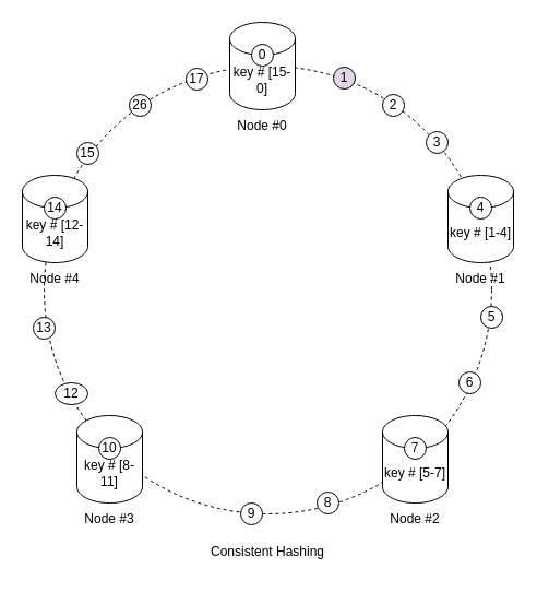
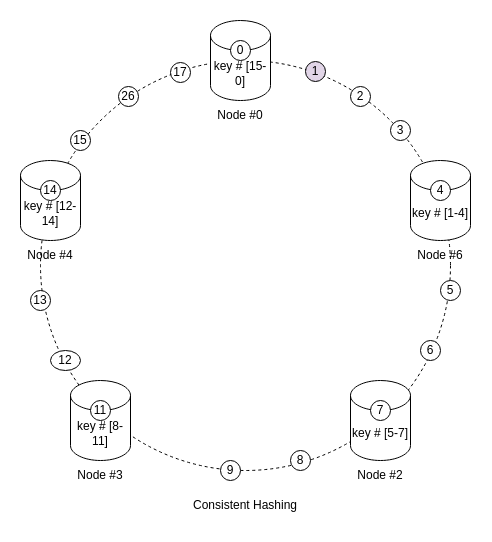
- <mxCell id="9" value="Node #1" style="text;html=1;strokeColor=none;fillColor=none;align=center;verticalAlign=middle;whiteSpace=wrap;rounded=0;" vertex="1" parent="1"><mxGeometry x="410" y="240" width="60" height="30" as="geometry" /></mxCell>
+ <mxCell id="9" value="Node #6" style="text;html=1;strokeColor=none;fillColor=none;align=center;verticalAlign=middle;whiteSpace=wrap;rounded=0;" vertex="1" parent="1"><mxGeometry x="410" y="240" width="60" height="30" as="geometry" /></mxCell>
- <mxCell id="27" value="10" style="ellipse;whiteSpace=wrap;html=1;aspect=fixed;" vertex="1" parent="1"><mxGeometry x="90" y="400" width="20" height="20" as="geometry" /></mxCell>
+ <mxCell id="27" value="11" style="ellipse;whiteSpace=wrap;html=1;aspect=fixed;" vertex="1" parent="1"><mxGeometry x="90" y="400" width="20" height="20" as="geometry" /></mxCell>
